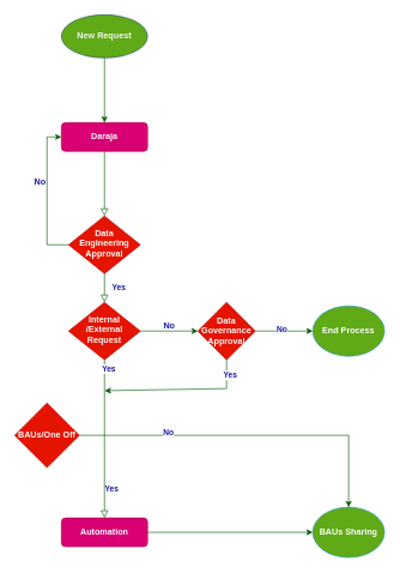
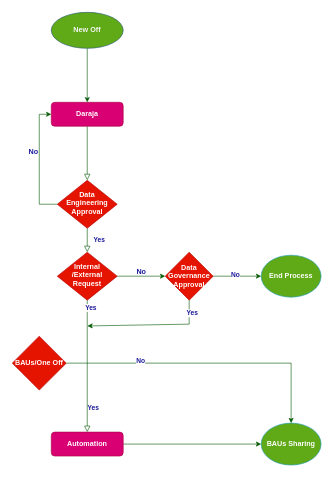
- <mxCell id="22" value="New Request" style="ellipse;whiteSpace=wrap;html=1;fillColor=#60a917;fontStyle=1;fontColor=#f7f7f7;strokeColor=#225772;" vertex="1" parent="1"><mxGeometry x="85" y="20" width="120" height="60" as="geometry" /></mxCell>
+ <mxCell id="22" value="New Off" style="ellipse;whiteSpace=wrap;html=1;fillColor=#60a917;fontStyle=1;fontColor=#f7f7f7;strokeColor=#225772;" vertex="1" parent="1"><mxGeometry x="85" y="20" width="120" height="60" as="geometry" /></mxCell>
